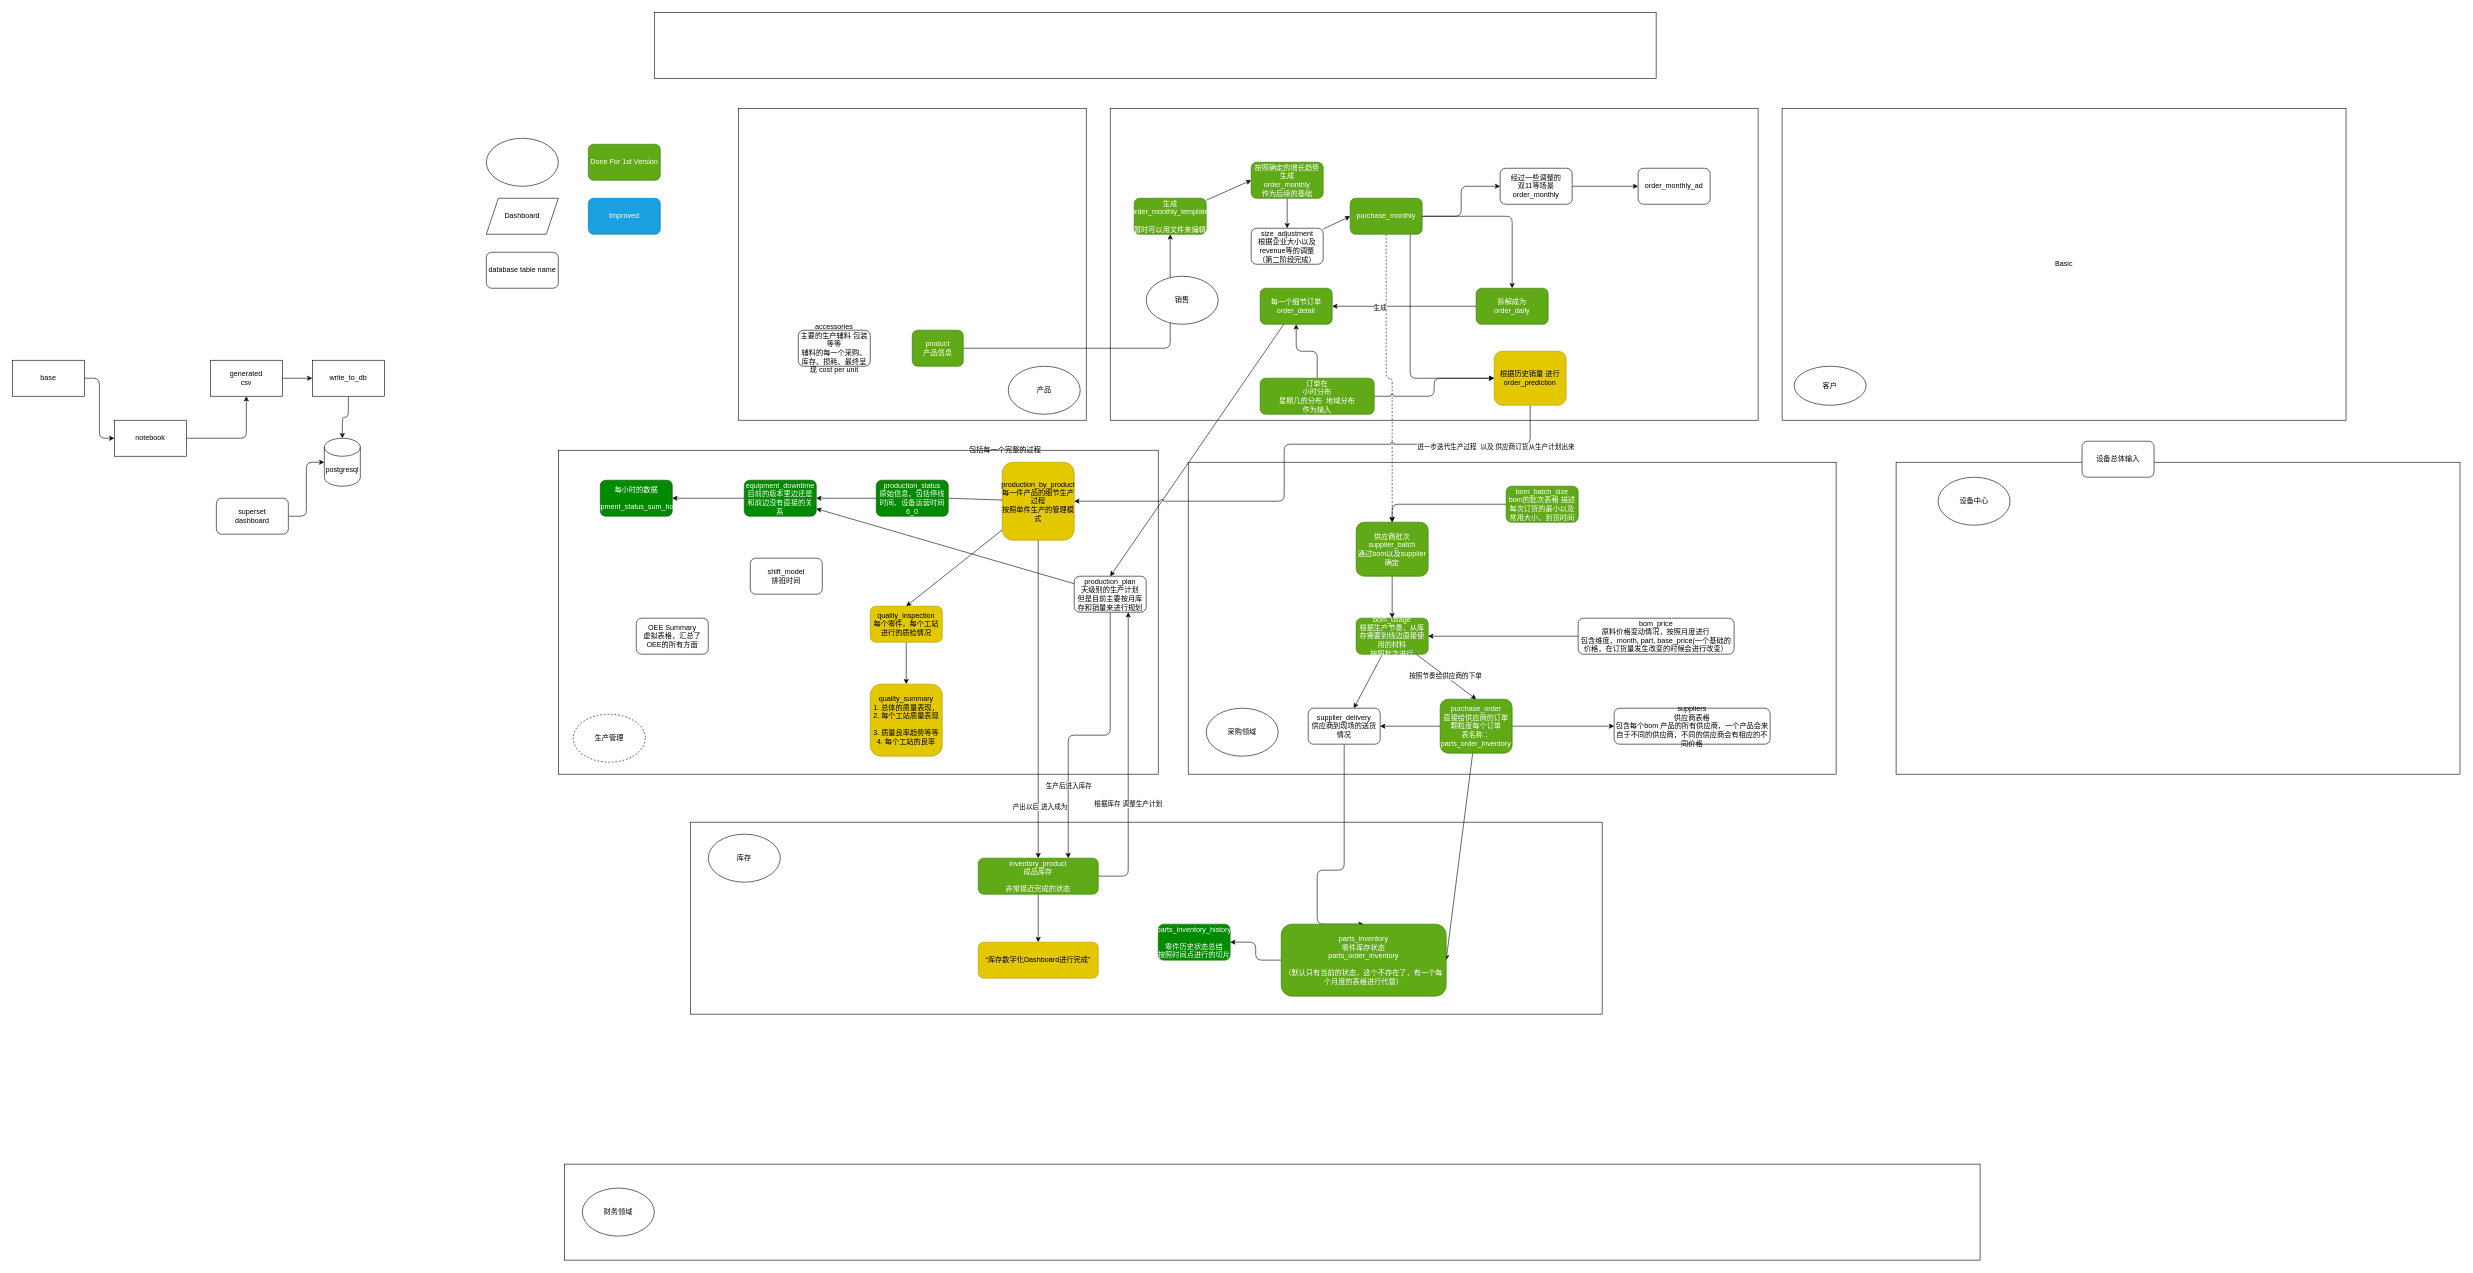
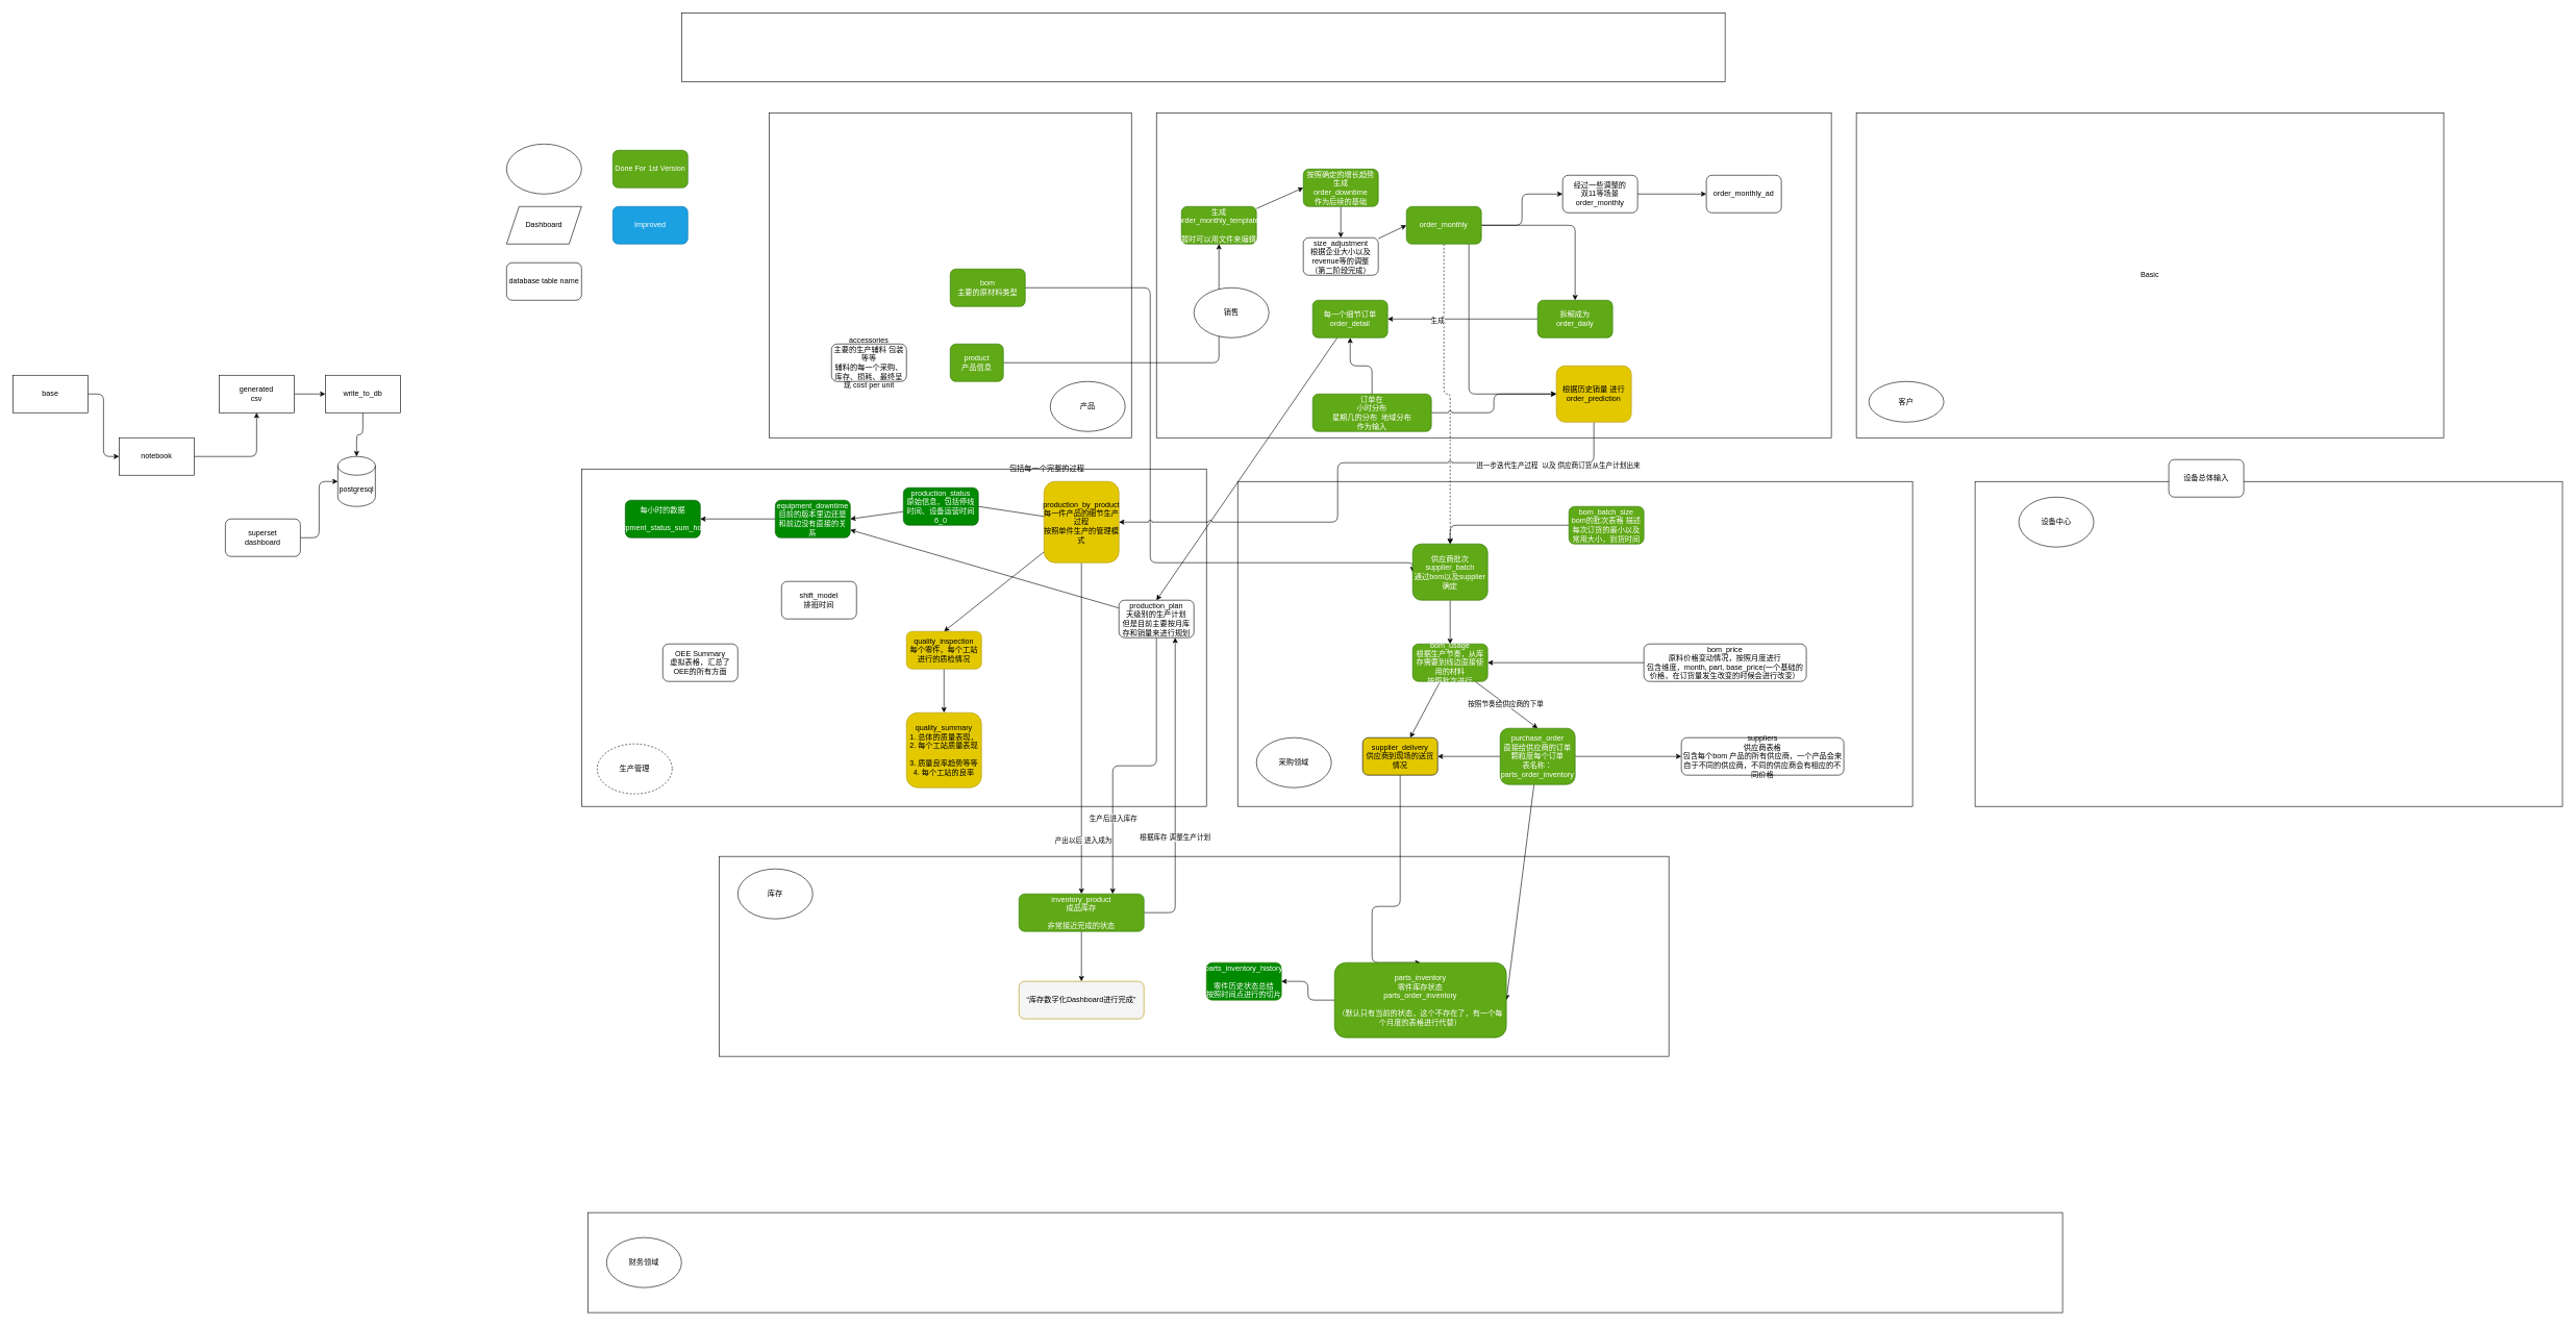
- <mxCell id="42" value="按照确定的增长趋势&lt;br&gt;生成&lt;br&gt;order_monthly&lt;br&gt;作为后续的基础" style="rounded=1;whiteSpace=wrap;html=1;fillColor=#60a917;fontColor=#ffffff;strokeColor=#2D7600;" parent="1" vertex="1"><mxGeometry x="2085" y="270" width="120" height="60" as="geometry" /></mxCell>
+ <mxCell id="42" value="按照确定的增长趋势&lt;br&gt;生成&lt;br&gt;order_downtime&lt;br&gt;作为后续的基础" style="rounded=1;whiteSpace=wrap;html=1;fillColor=#60a917;fontColor=#ffffff;strokeColor=#2D7600;" parent="1" vertex="1"><mxGeometry x="2085" y="270" width="120" height="60" as="geometry" /></mxCell>
- <mxCell id="18" value="purchase_monthly" style="rounded=1;whiteSpace=wrap;html=1;fillColor=#60a917;fontColor=#ffffff;strokeColor=#2D7600;" parent="1" vertex="1"><mxGeometry x="2250" y="330" width="120" height="60" as="geometry" /></mxCell>
+ <mxCell id="18" value="order_monthly" style="rounded=1;whiteSpace=wrap;html=1;fillColor=#60a917;fontColor=#ffffff;strokeColor=#2D7600;" parent="1" vertex="1"><mxGeometry x="2250" y="330" width="120" height="60" as="geometry" /></mxCell>
+ <mxCell id="44" value="bom&lt;br&gt;主要的原材料类型" style="rounded=1;whiteSpace=wrap;html=1;fillColor=#60a917;fontColor=#ffffff;strokeColor=#2D7600;" parent="1" vertex="1"><mxGeometry x="1520" y="430" width="120" height="60" as="geometry" /></mxCell>
- <mxCell id="60" value="production_status&lt;br&gt;原始信息，包括停线时间、设备运营时间&lt;br&gt;6_0" style="rounded=1;whiteSpace=wrap;html=1;fillColor=#008a00;fontColor=#ffffff;strokeColor=#005700;" parent="1" vertex="1"><mxGeometry x="1460" y="800" width="120" height="60" as="geometry" /></mxCell>
+ <mxCell id="60" value="production_status&lt;br&gt;原始信息，包括停线时间、设备运营时间&lt;br&gt;6_0" style="rounded=1;whiteSpace=wrap;html=1;fillColor=#008a00;fontColor=#ffffff;strokeColor=#005700;" parent="1" vertex="1"><mxGeometry x="1445" y="780" width="120" height="60" as="geometry" /></mxCell>
+ <mxCell id="43" style="edgeStyle=orthogonalEdgeStyle;html=1;entryX=0;entryY=0.5;entryDx=0;entryDy=0;" parent="1" source="44" target="47" edge="1"><mxGeometry relative="1" as="geometry"><Array as="points"><mxPoint x="1840" y="460" /><mxPoint x="1840" y="900" /></Array></mxGeometry></mxCell>
- <mxCell id="49" value="supplier_delivery&lt;br&gt;供应商到现场的送货情况" style="rounded=1;whiteSpace=wrap;html=1;" parent="1" vertex="1"><mxGeometry x="2180" y="1180" width="120" height="60" as="geometry" /></mxCell>
+ <mxCell id="49" value="supplier_delivery&lt;br&gt;供应商到现场的送货情况" style="rounded=1;whiteSpace=wrap;html=1;fillColor=#e3c800;" parent="1" vertex="1"><mxGeometry x="2180" y="1180" width="120" height="60" as="geometry" /></mxCell>
- <mxCell id="107" value="“库存数字化Dashboard进行完成”" style="rounded=1;whiteSpace=wrap;html=1;fillColor=#e3c800;fontColor=#000000;strokeColor=#B09500;" parent="1" vertex="1"><mxGeometry x="1630" y="1570" width="200" height="60" as="geometry" /></mxCell>
+ <mxCell id="107" value="“库存数字化Dashboard进行完成”" style="rounded=1;whiteSpace=wrap;html=1;fillColor=#f5f5f5;fontColor=#000000;strokeColor=#B09500;" parent="1" vertex="1"><mxGeometry x="1630" y="1570" width="200" height="60" as="geometry" /></mxCell>
